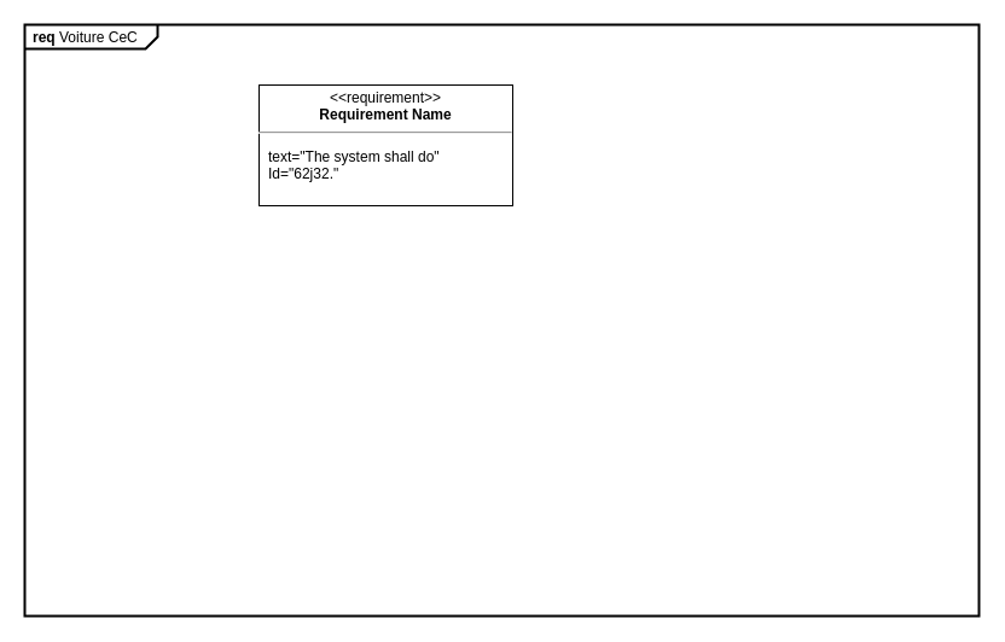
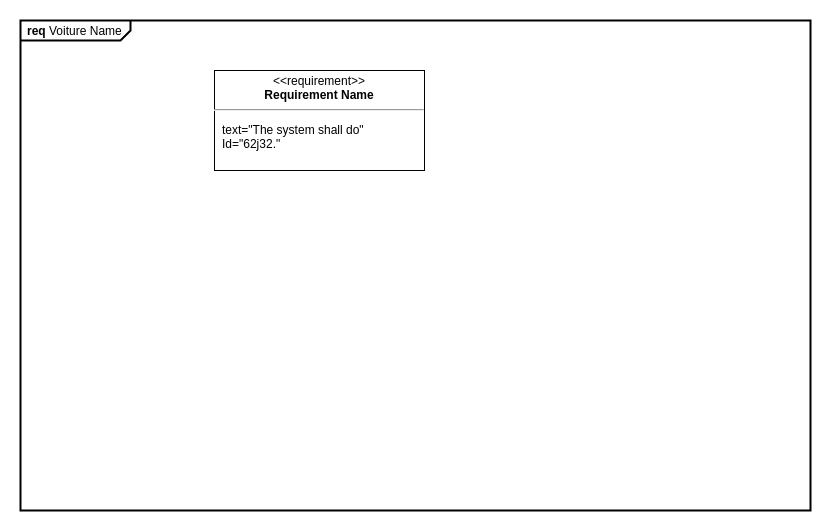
- <mxCell id="2" value="&lt;p style=&quot;margin: 0px ; margin-top: 4px ; margin-left: 7px ; text-align: left&quot;&gt;&lt;b&gt;req&lt;/b&gt;  Voiture CeC&lt;/p&gt;" style="html=1;shape=mxgraph.sysml.package;overflow=fill;labelX=110;strokeWidth=2;align=center;" vertex="1" parent="1"><mxGeometry x="20" y="20" width="790" height="490" as="geometry" /></mxCell>
+ <mxCell id="2" value="&lt;p style=&quot;margin: 0px ; margin-top: 4px ; margin-left: 7px ; text-align: left&quot;&gt;&lt;b&gt;req&lt;/b&gt;  Voiture Name&lt;/p&gt;" style="html=1;shape=mxgraph.sysml.package;overflow=fill;labelX=110;strokeWidth=2;align=center;" vertex="1" parent="1"><mxGeometry x="20" y="20" width="790" height="490" as="geometry" /></mxCell>
